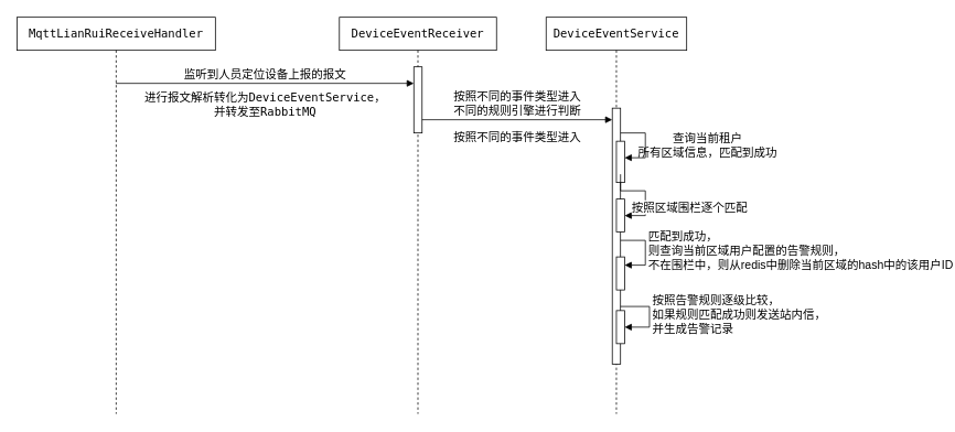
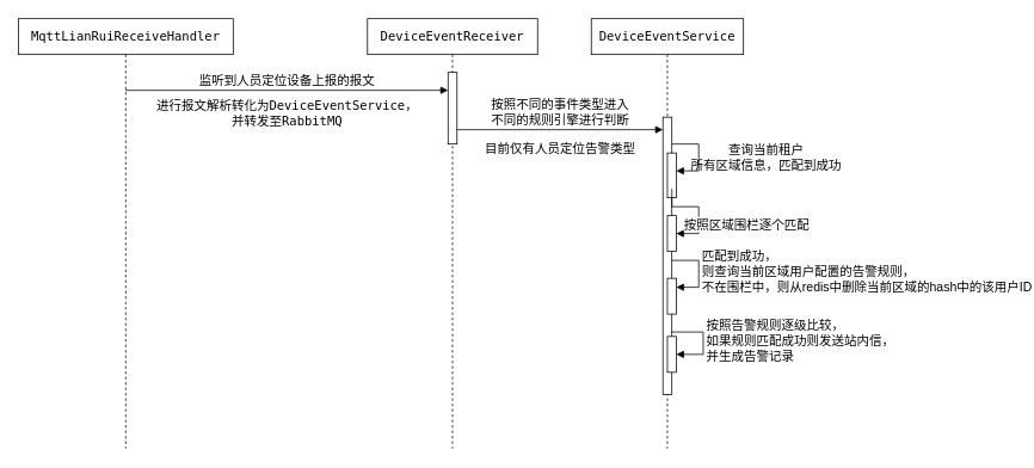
- <mxCell id="18" value="按照不同的事件类型进入" style="text;html=1;align=center;verticalAlign=middle;resizable=0;points=[];autosize=1;strokeColor=none;fillColor=none;fontSize=14;" vertex="1" parent="1"><mxGeometry x="530" y="150" width="190" height="30" as="geometry" /></mxCell>
+ <mxCell id="18" value="目前仅有人员定位告警类型" style="text;html=1;align=center;verticalAlign=middle;resizable=0;points=[];autosize=1;strokeColor=none;fillColor=none;fontSize=14;" vertex="1" parent="1"><mxGeometry x="530" y="150" width="190" height="30" as="geometry" /></mxCell>
